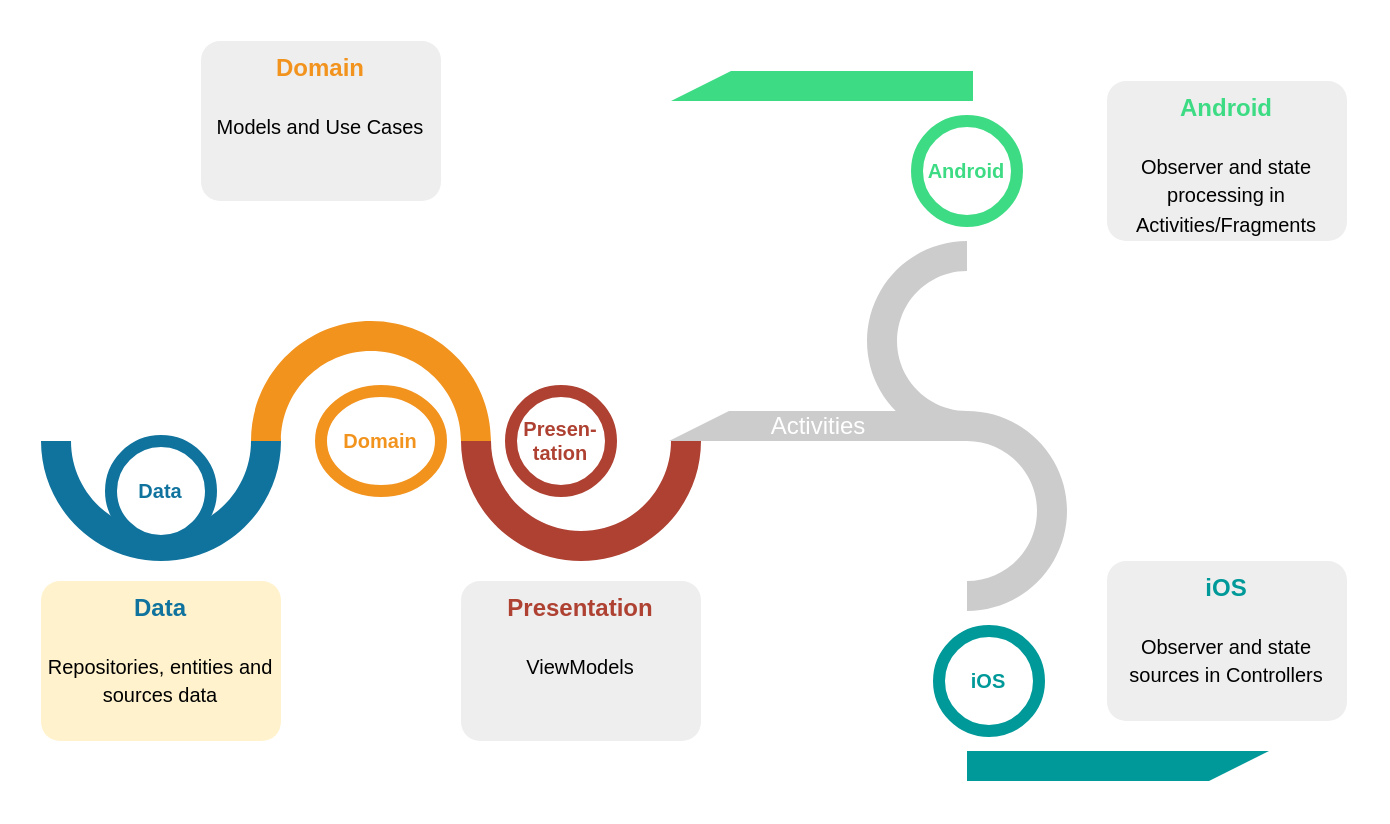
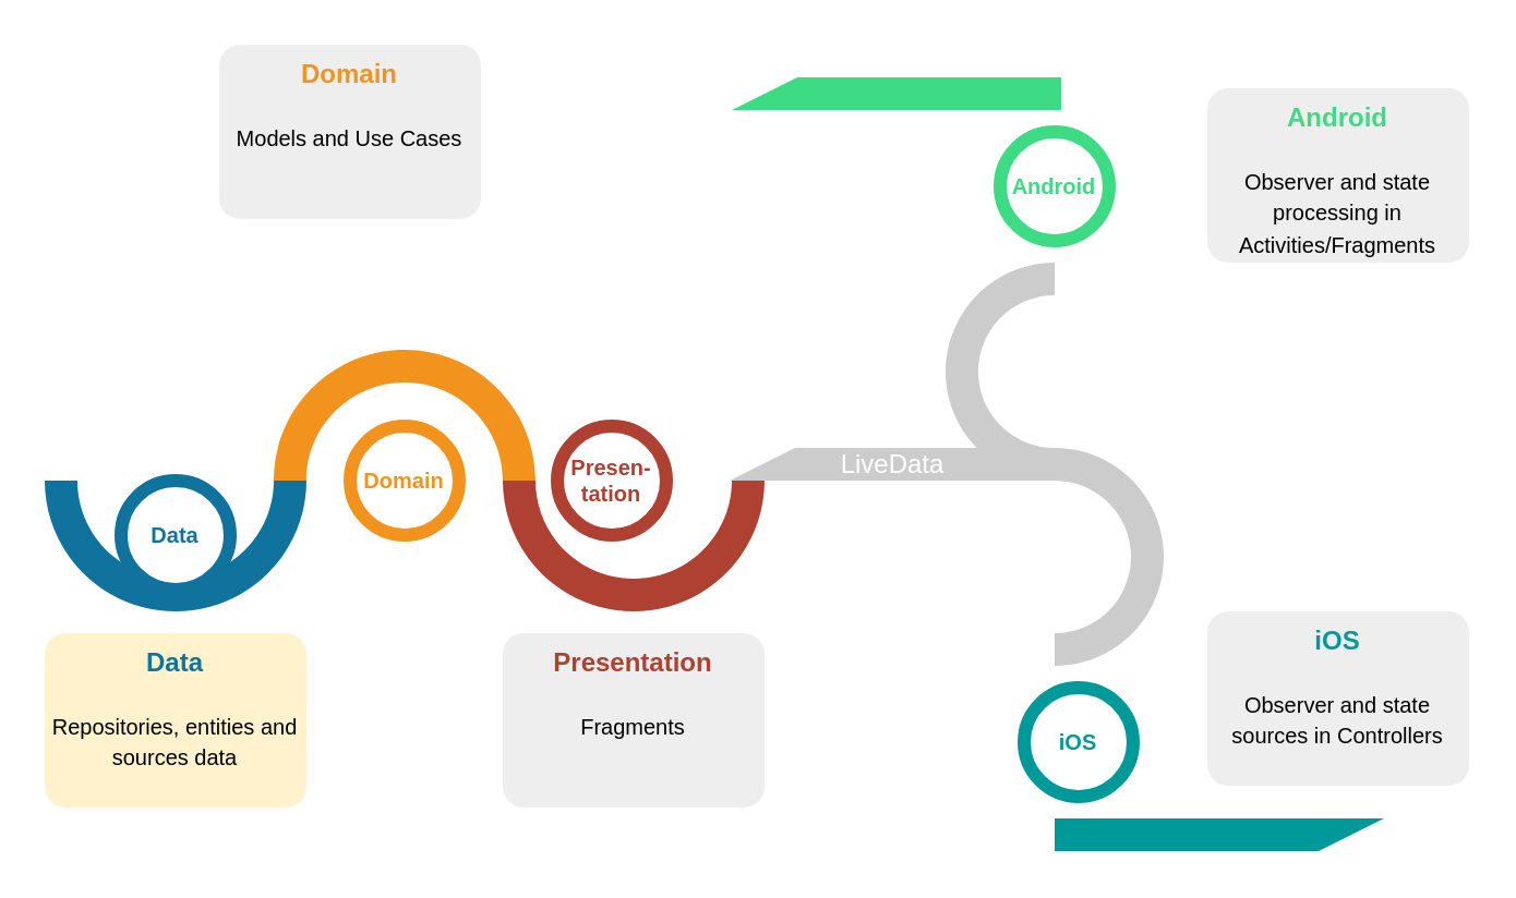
- <mxCell id="13" value="Activities" style="shape=manualInput;whiteSpace=wrap;html=1;shadow=0;fillColor=#CCCCCC;strokeColor=none;fontSize=12;fontColor=#FFFFFF;align=center;direction=north;flipV=1;rounded=0;" vertex="1" parent="1"><mxGeometry x="334" y="205" width="150" height="15" as="geometry" /></mxCell>
+ <mxCell id="13" value="LiveData" style="shape=manualInput;whiteSpace=wrap;html=1;shadow=0;fillColor=#CCCCCC;strokeColor=none;fontSize=12;fontColor=#FFFFFF;align=center;direction=north;flipV=1;rounded=0;" vertex="1" parent="1"><mxGeometry x="334" y="205" width="150" height="15" as="geometry" /></mxCell>
- <mxCell id="6" value="Domain" style="shape=ellipse;strokeWidth=6;strokeColor=#F2931E;fontSize=10;html=0;fontStyle=1;fontColor=#F2931E;" vertex="1" parent="1"><mxGeometry x="160" y="195" width="60" height="50" as="geometry" /></mxCell>
+ <mxCell id="6" value="Domain" style="shape=ellipse;strokeWidth=6;strokeColor=#F2931E;fontSize=10;html=0;fontStyle=1;fontColor=#F2931E;" vertex="1" parent="1"><mxGeometry x="160" y="195" width="50" height="50" as="geometry" /></mxCell>
- <mxCell id="10" value="&lt;font style=&quot;font-size: 10px&quot;&gt;&lt;font style=&quot;font-size: 12px&quot; color=&quot;#AE4132&quot;&gt;&lt;b&gt;Presentation&lt;/b&gt;&lt;/font&gt;&lt;br&gt;&lt;br&gt;&lt;font size=&quot;1&quot;&gt;ViewModels&lt;/font&gt;&lt;/font&gt;" style="rounded=1;strokeColor=none;fillColor=#EEEEEE;align=center;arcSize=12;verticalAlign=top;whiteSpace=wrap;html=1;fontSize=12;" vertex="1" parent="1"><mxGeometry x="230" y="290" width="120" height="80" as="geometry" /></mxCell>
+ <mxCell id="10" value="&lt;font style=&quot;font-size: 10px&quot;&gt;&lt;font style=&quot;font-size: 12px&quot; color=&quot;#AE4132&quot;&gt;&lt;b&gt;Presentation&lt;/b&gt;&lt;/font&gt;&lt;br&gt;&lt;br&gt;&lt;font size=&quot;1&quot;&gt;Fragments&lt;/font&gt;&lt;/font&gt;" style="rounded=1;strokeColor=none;fillColor=#EEEEEE;align=center;arcSize=12;verticalAlign=top;whiteSpace=wrap;html=1;fontSize=12;" vertex="1" parent="1"><mxGeometry x="230" y="290" width="120" height="80" as="geometry" /></mxCell>
